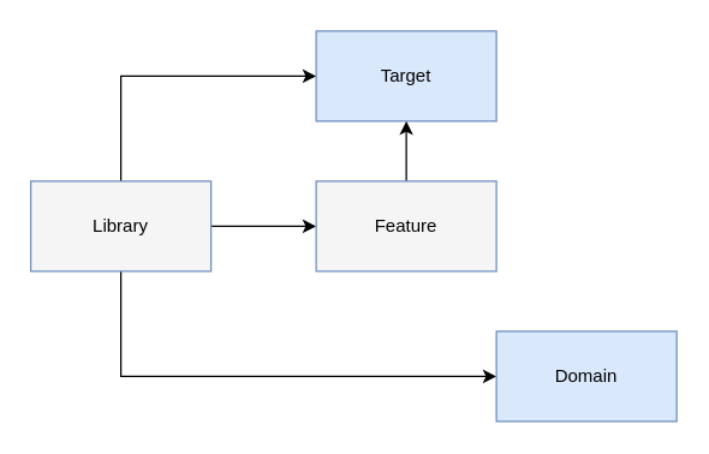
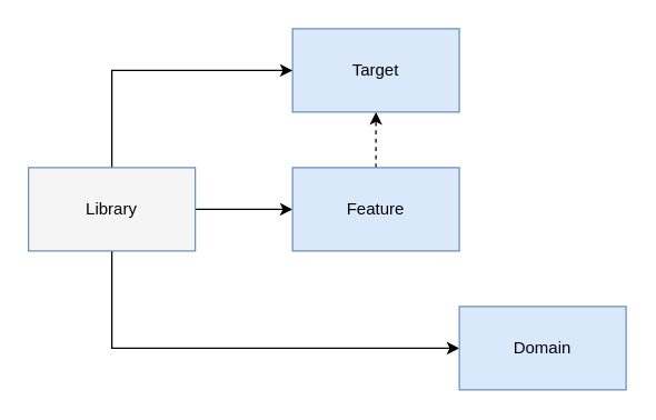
- <mxCell id="7" style="edgeStyle=orthogonalEdgeStyle;rounded=0;orthogonalLoop=1;jettySize=auto;html=1;exitX=0.5;exitY=0;exitDx=0;exitDy=0;entryX=0.5;entryY=1;entryDx=0;entryDy=0;" edge="1" parent="1" source="8" target="2"><mxGeometry relative="1" as="geometry" /></mxCell>
+ <mxCell id="7" style="edgeStyle=orthogonalEdgeStyle;rounded=0;orthogonalLoop=1;jettySize=auto;html=1;exitX=0.5;exitY=0;exitDx=0;exitDy=0;entryX=0.5;entryY=1;entryDx=0;entryDy=0;dashed=1;" edge="1" parent="1" source="8" target="2"><mxGeometry relative="1" as="geometry" /></mxCell>
- <mxCell id="8" value="Feature" style="rounded=0;whiteSpace=wrap;html=1;fillColor=#f5f5f5;strokeColor=#6c8ebf;" vertex="1" parent="1"><mxGeometry x="210" y="120" width="120" height="60" as="geometry" /></mxCell>
+ <mxCell id="8" value="Feature" style="rounded=0;whiteSpace=wrap;html=1;fillColor=#dae8fc;strokeColor=#6c8ebf;" vertex="1" parent="1"><mxGeometry x="210" y="120" width="120" height="60" as="geometry" /></mxCell>
